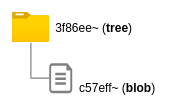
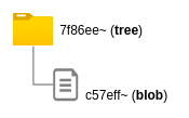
- <mxCell id="4" value="3f86ee~ (&lt;b&gt;tree&lt;/b&gt;)" style="text;html=1;strokeColor=none;fillColor=none;align=left;verticalAlign=middle;whiteSpace=wrap;rounded=0;fontSize=20;" vertex="1" parent="1"><mxGeometry x="90" y="30" width="140" height="30" as="geometry" /></mxCell>
+ <mxCell id="4" value="7f86ee~ (&lt;b&gt;tree&lt;/b&gt;)" style="text;html=1;strokeColor=none;fillColor=none;align=left;verticalAlign=middle;whiteSpace=wrap;rounded=0;fontSize=20;" vertex="1" parent="1"><mxGeometry x="90" y="30" width="140" height="30" as="geometry" /></mxCell>
